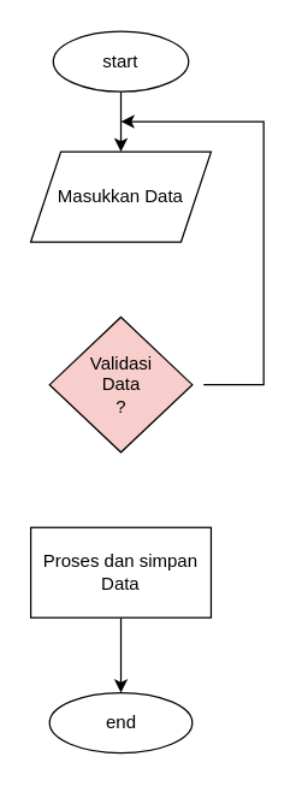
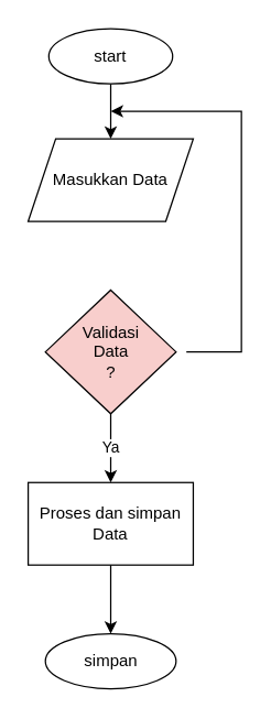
+ <mxCell id="5" value="Ya" style="edgeStyle=orthogonalEdgeStyle;rounded=0;orthogonalLoop=1;jettySize=auto;html=1;" edge="1" parent="1" source="7" target="9"><mxGeometry relative="1" as="geometry"><mxPoint x="80" y="360" as="targetPoint" /></mxGeometry></mxCell>
- <mxCell id="10" value="end" style="ellipse;whiteSpace=wrap;html=1;" vertex="1" parent="1"><mxGeometry x="32.5" y="460" width="95" height="40" as="geometry" /></mxCell>
+ <mxCell id="10" value="simpan" style="ellipse;whiteSpace=wrap;html=1;" vertex="1" parent="1"><mxGeometry x="32.5" y="460" width="95" height="40" as="geometry" /></mxCell>
